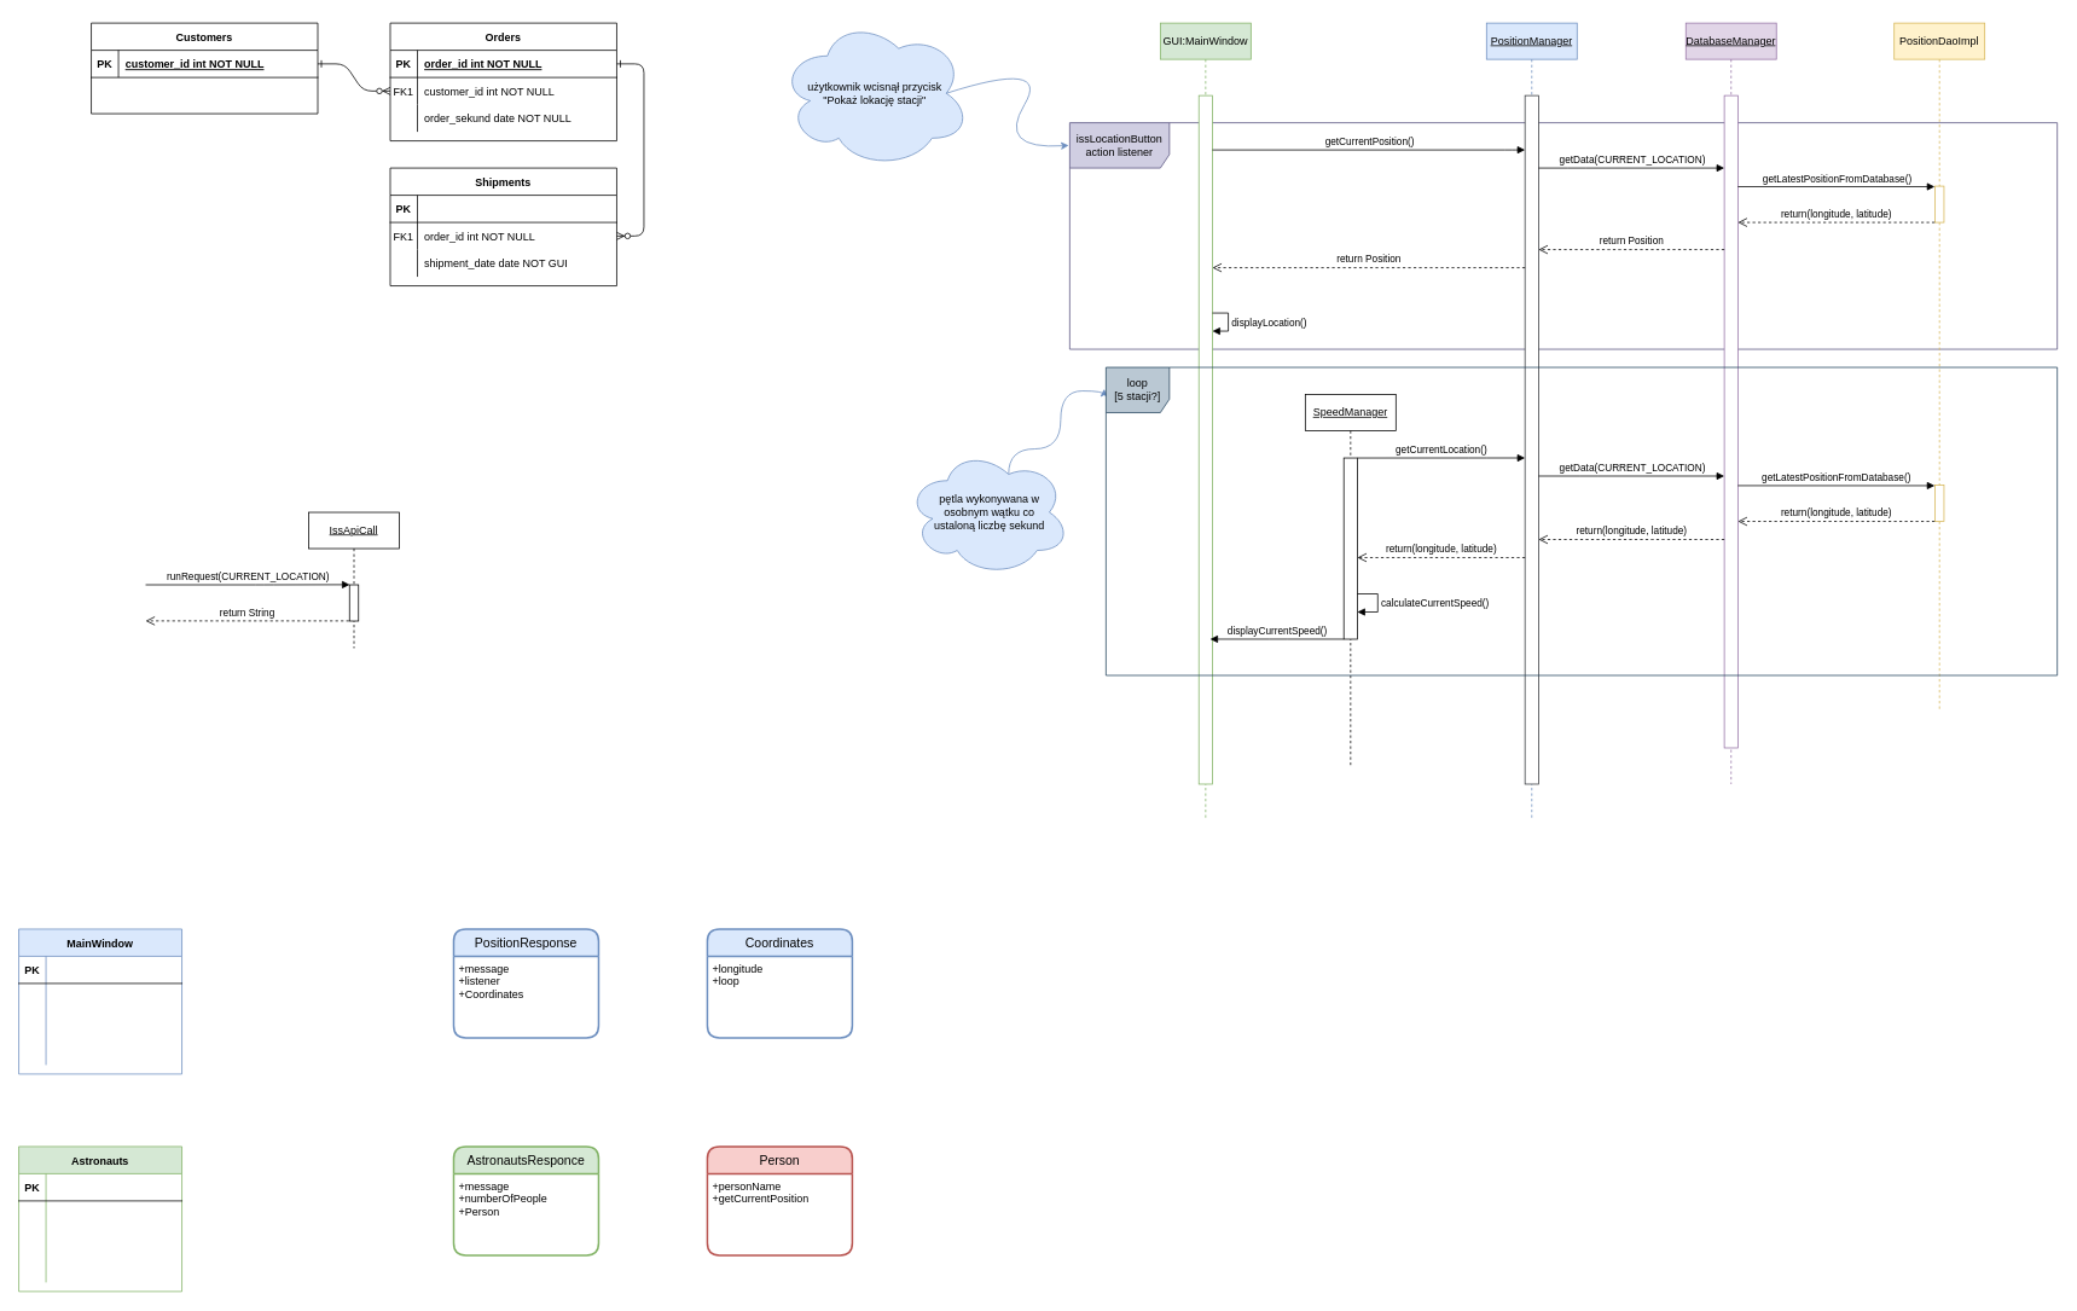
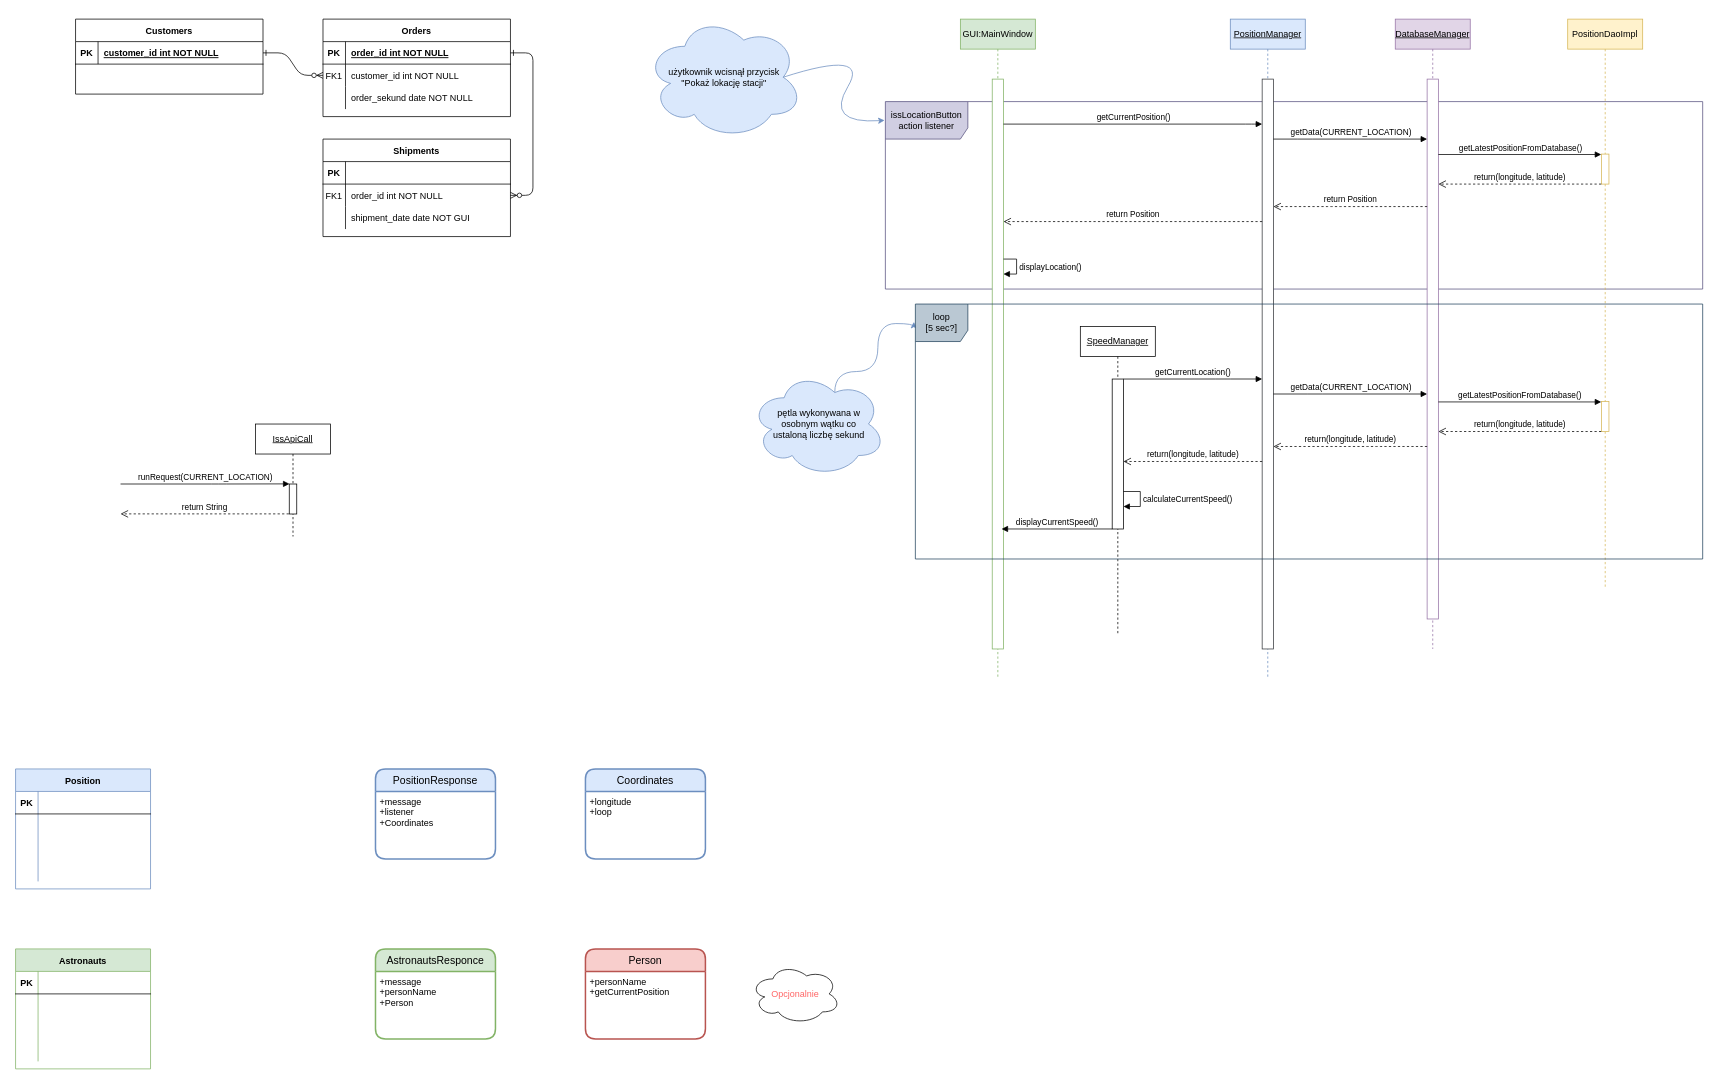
- <mxCell id="94" value="loop&lt;br&gt;[5 stacji?]" style="shape=umlFrame;whiteSpace=wrap;html=1;strokeColor=#23445d;width=70;height=50;fillColor=#bac8d3;" parent="1" vertex="1"><mxGeometry x="1220" y="405" width="1050" height="340" as="geometry" /></mxCell>
+ <mxCell id="94" value="loop&lt;br&gt;[5 sec?]" style="shape=umlFrame;whiteSpace=wrap;html=1;strokeColor=#23445d;width=70;height=50;fillColor=#bac8d3;" parent="1" vertex="1"><mxGeometry x="1220" y="405" width="1050" height="340" as="geometry" /></mxCell>
- <mxCell id="30" value="MainWindow" style="shape=table;startSize=30;container=1;collapsible=1;childLayout=tableLayout;fixedRows=1;rowLines=0;fontStyle=1;align=center;resizeLast=1;fillColor=#dae8fc;strokeColor=#6c8ebf;" parent="1" vertex="1"><mxGeometry x="20" y="1025" width="180" height="160" as="geometry" /></mxCell>
+ <mxCell id="30" value="Position" style="shape=table;startSize=30;container=1;collapsible=1;childLayout=tableLayout;fixedRows=1;rowLines=0;fontStyle=1;align=center;resizeLast=1;fillColor=#dae8fc;strokeColor=#6c8ebf;" parent="1" vertex="1"><mxGeometry x="20" y="1025" width="180" height="160" as="geometry" /></mxCell>
- <mxCell id="56" value="+message&#10;+numberOfPeople&#10;+Person" style="align=left;strokeColor=none;fillColor=none;spacingLeft=4;fontSize=12;verticalAlign=top;resizable=0;rotatable=0;part=1;" parent="55" vertex="1"><mxGeometry y="30" width="160" height="90" as="geometry" /></mxCell>
+ <mxCell id="56" value="+message&#10;+personName&#10;+Person" style="align=left;strokeColor=none;fillColor=none;spacingLeft=4;fontSize=12;verticalAlign=top;resizable=0;rotatable=0;part=1;" parent="55" vertex="1"><mxGeometry y="30" width="160" height="90" as="geometry" /></mxCell>
+ <mxCell id="59" value="Opcjonalnie" style="ellipse;shape=cloud;whiteSpace=wrap;html=1;fontColor=#FF6666;" parent="1" vertex="1"><mxGeometry x="1000" y="1285" width="120" height="80" as="geometry" /></mxCell>
